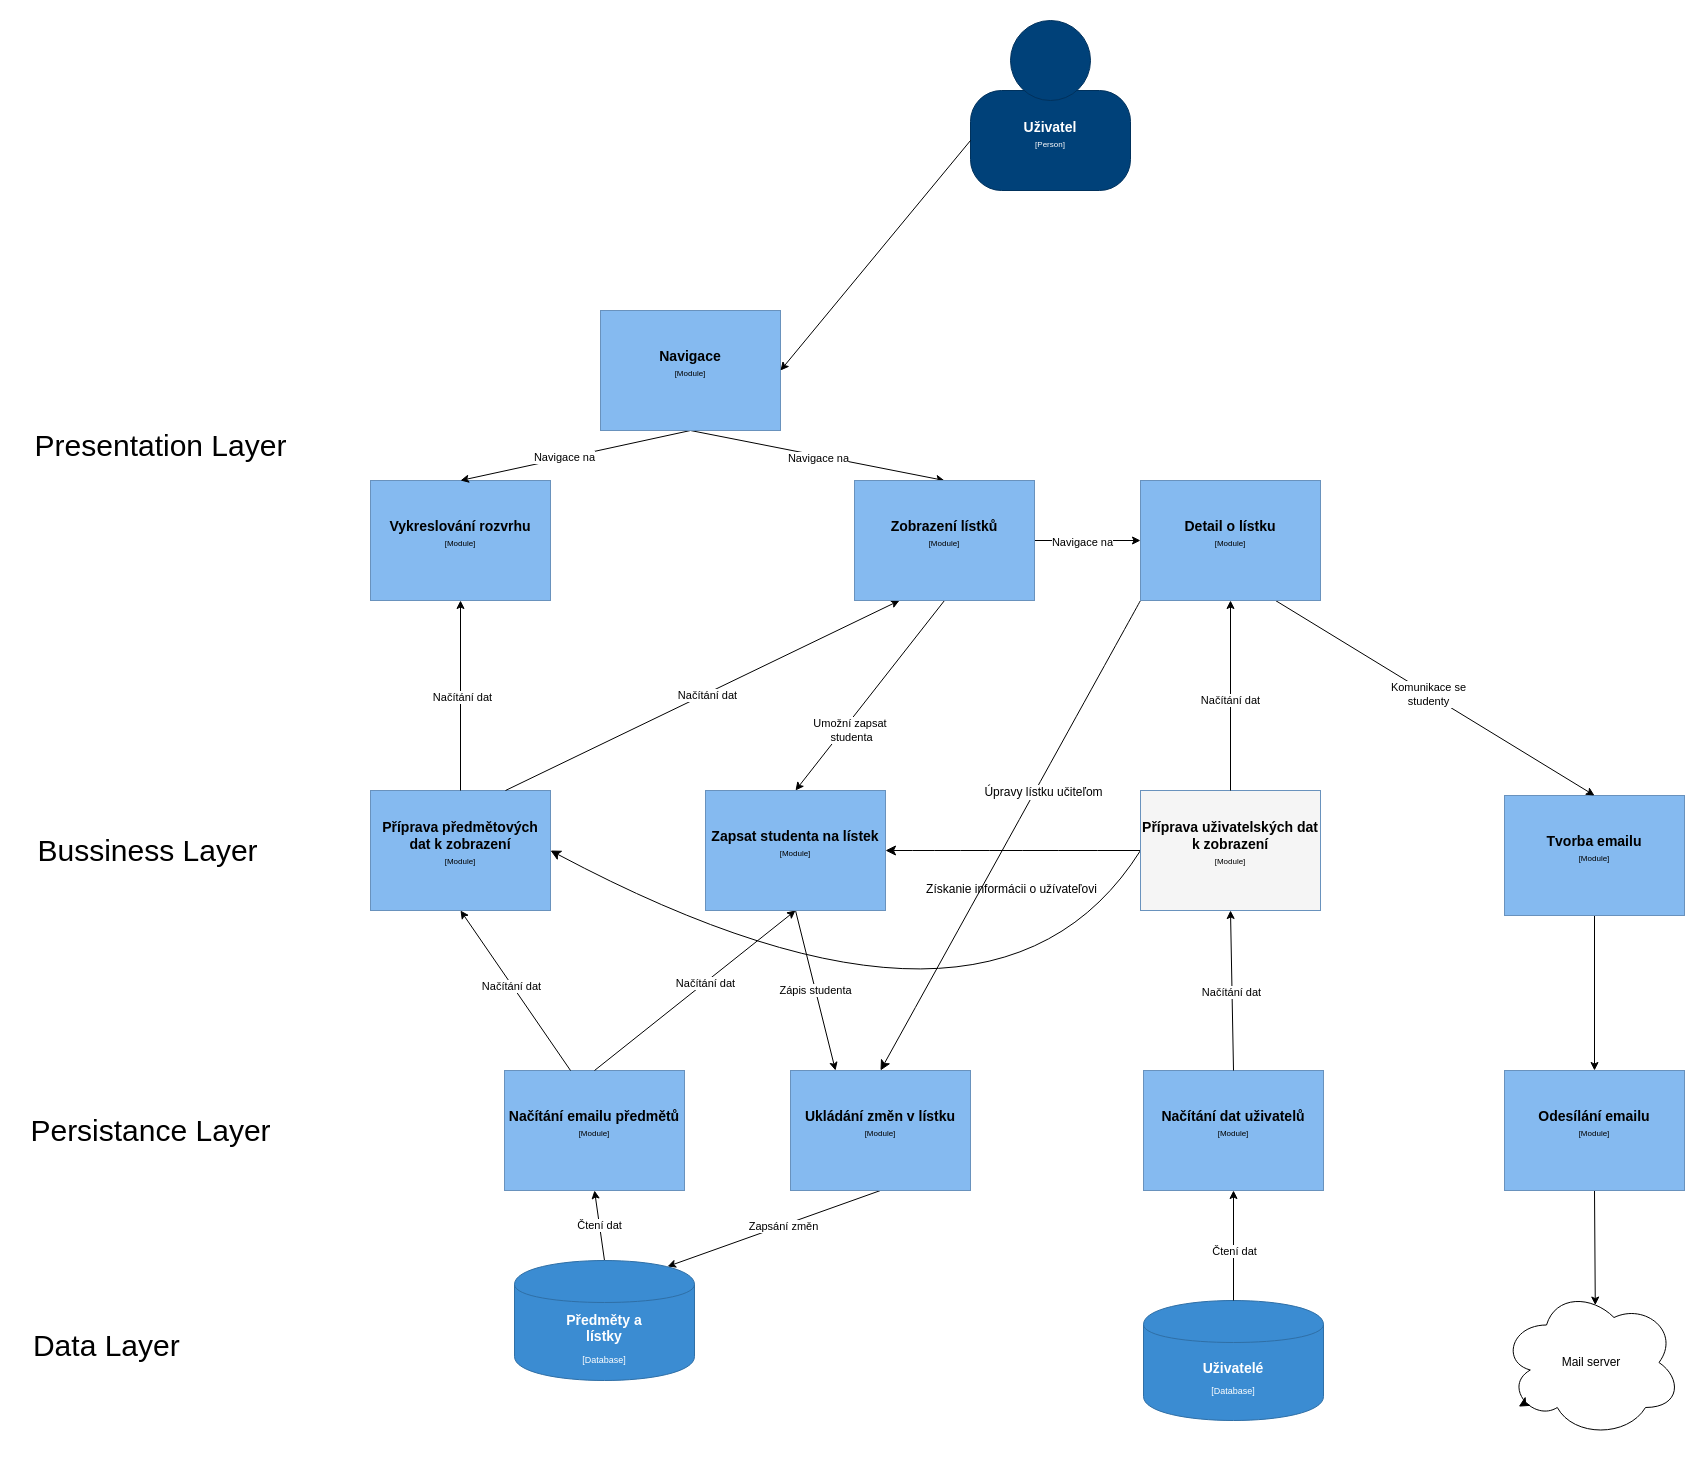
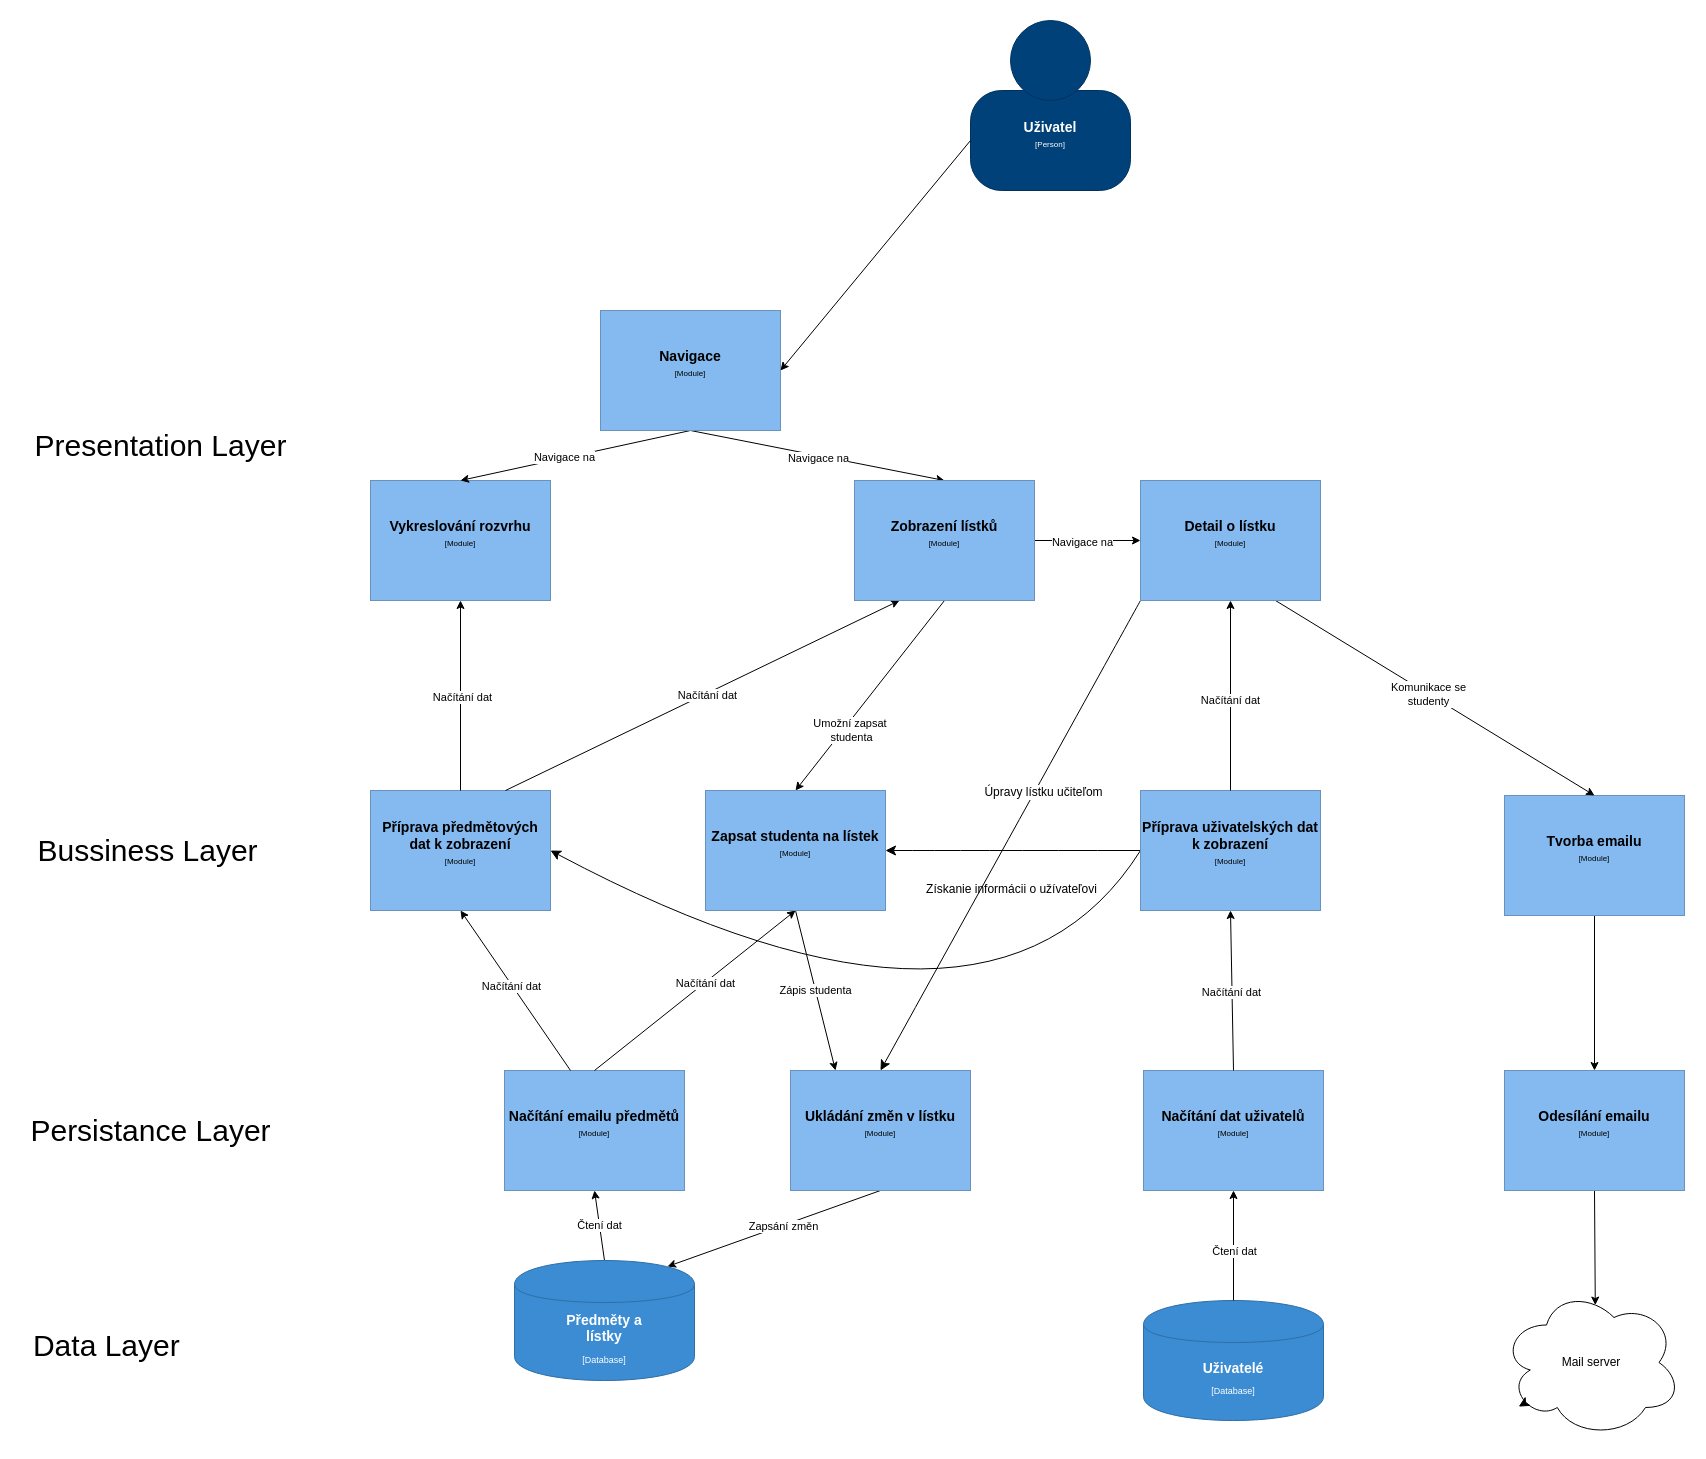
- <mxCell id="16" value="&lt;div&gt;&lt;span style=&quot;font-size: 14px&quot;&gt;&lt;b&gt;Příprava uživatelských dat k zobrazení&lt;/b&gt;&lt;/span&gt;&lt;/div&gt;&lt;div&gt;&lt;span style=&quot;font-size: 8px&quot;&gt;[Module]&lt;/span&gt;&lt;/div&gt;&lt;div&gt;&lt;span style=&quot;font-size: 8px&quot;&gt;&lt;br&gt;&lt;/span&gt;&lt;/div&gt;&lt;div&gt;&lt;font size=&quot;1&quot;&gt;&lt;/font&gt;&lt;/div&gt;" style="rounded=0;whiteSpace=wrap;html=1;fillColor=#f5f5f5;fontColor=#000000;strokeColor=#6992BD;resizable=0;rotatable=0;metaEdit=1;allowArrows=0;" vertex="1" parent="1"><mxGeometry x="1140" y="790" width="180" height="120" as="geometry" /></mxCell>
+ <mxCell id="16" value="&lt;div&gt;&lt;span style=&quot;font-size: 14px&quot;&gt;&lt;b&gt;Příprava uživatelských dat k zobrazení&lt;/b&gt;&lt;/span&gt;&lt;/div&gt;&lt;div&gt;&lt;span style=&quot;font-size: 8px&quot;&gt;[Module]&lt;/span&gt;&lt;/div&gt;&lt;div&gt;&lt;span style=&quot;font-size: 8px&quot;&gt;&lt;br&gt;&lt;/span&gt;&lt;/div&gt;&lt;div&gt;&lt;font size=&quot;1&quot;&gt;&lt;/font&gt;&lt;/div&gt;" style="rounded=0;whiteSpace=wrap;html=1;fillColor=#85baf0;fontColor=#000000;strokeColor=#6992BD;resizable=0;rotatable=0;metaEdit=1;allowArrows=0;" vertex="1" parent="1"><mxGeometry x="1140" y="790" width="180" height="120" as="geometry" /></mxCell>
